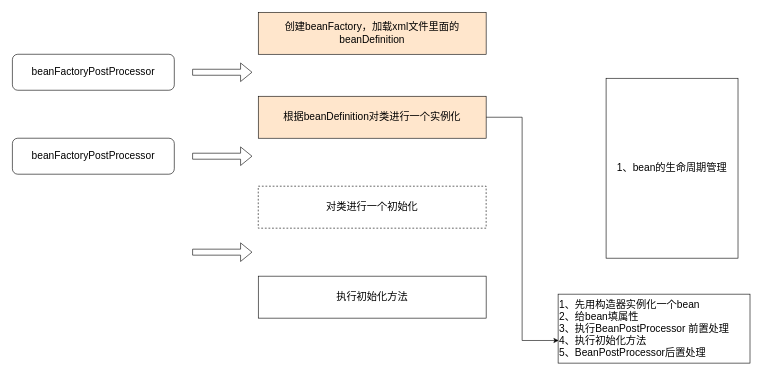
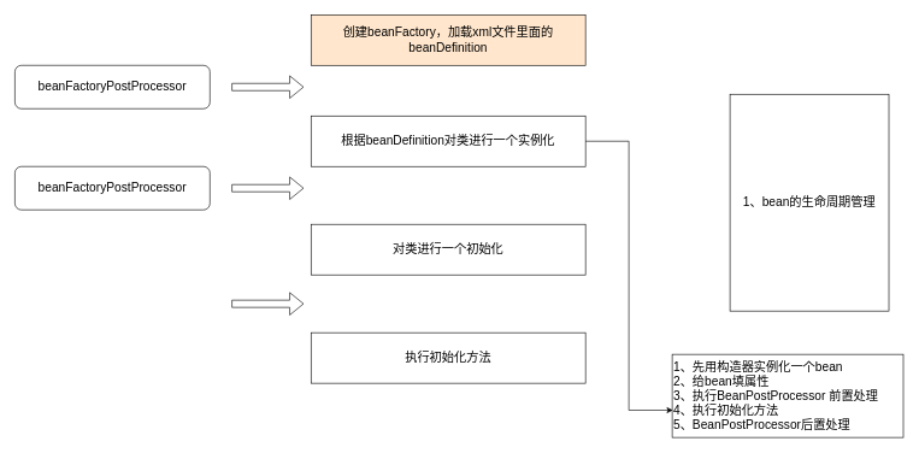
- <mxCell id="4" value="&lt;span style=&quot;font-size: 17px;&quot;&gt;根据beanDefinition对类进行一个实例化&lt;/span&gt;" style="rounded=0;whiteSpace=wrap;html=1;fillColor=#ffe6cc;" vertex="1" parent="1"><mxGeometry x="430" y="160" width="380" height="70" as="geometry" /></mxCell>
+ <mxCell id="4" value="&lt;span style=&quot;font-size: 17px;&quot;&gt;根据beanDefinition对类进行一个实例化&lt;/span&gt;" style="rounded=0;whiteSpace=wrap;html=1;" vertex="1" parent="1"><mxGeometry x="430" y="160" width="380" height="70" as="geometry" /></mxCell>
- <mxCell id="5" value="&lt;span style=&quot;font-size: 17px;&quot;&gt;对类进行一个初始化&lt;/span&gt;" style="rounded=0;whiteSpace=wrap;html=1;dashed=1;" vertex="1" parent="1"><mxGeometry x="430" y="310" width="380" height="70" as="geometry" /></mxCell>
+ <mxCell id="5" value="&lt;span style=&quot;font-size: 17px;&quot;&gt;对类进行一个初始化&lt;/span&gt;" style="rounded=0;whiteSpace=wrap;html=1;" vertex="1" parent="1"><mxGeometry x="430" y="310" width="380" height="70" as="geometry" /></mxCell>
